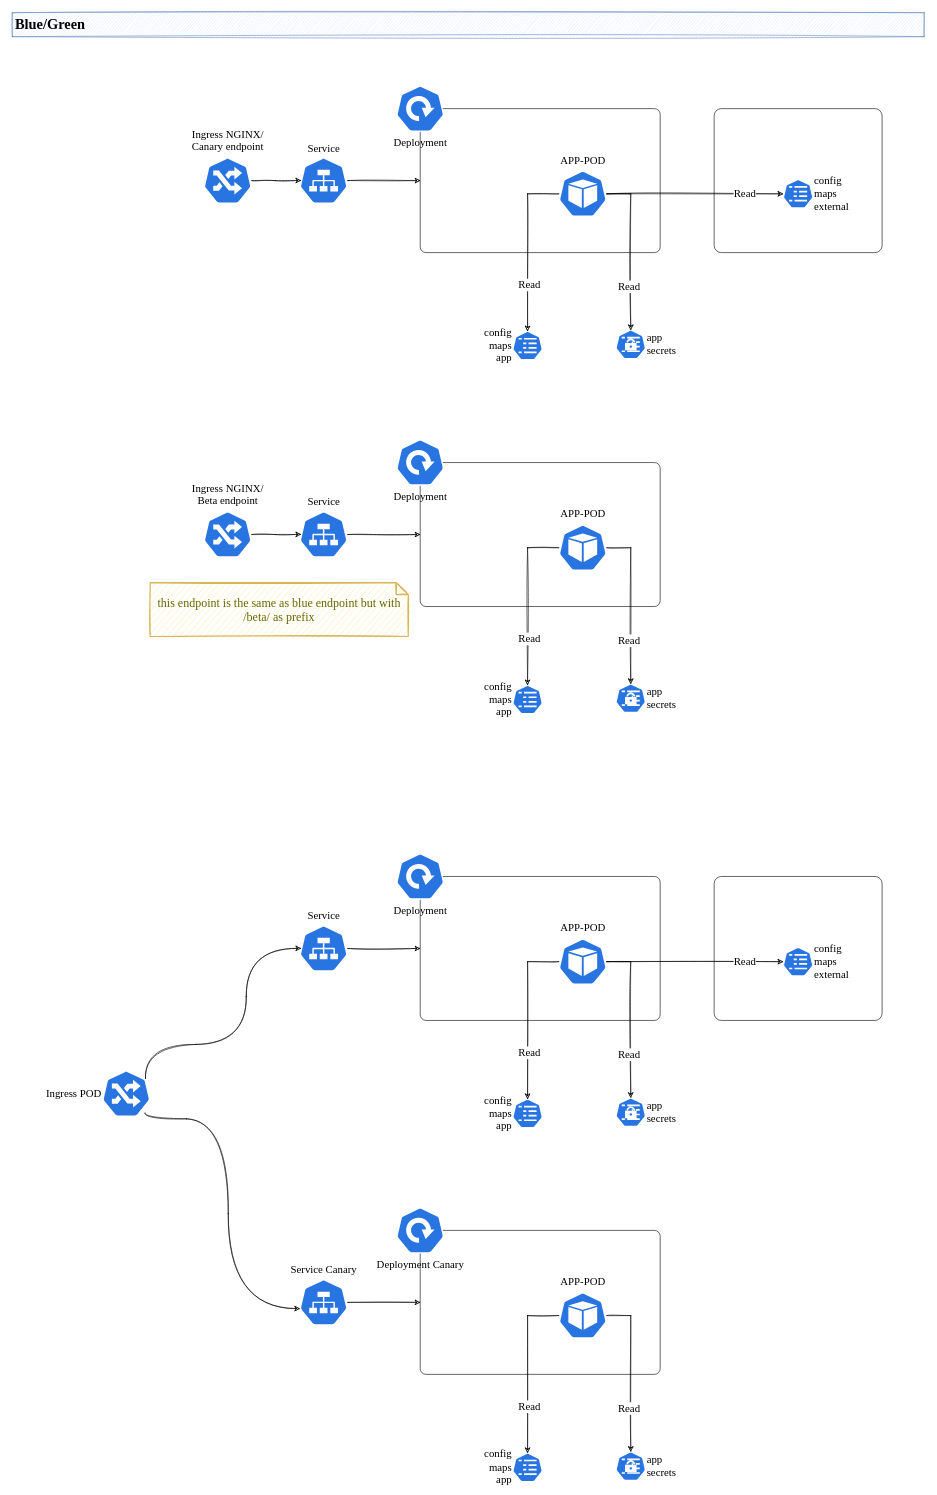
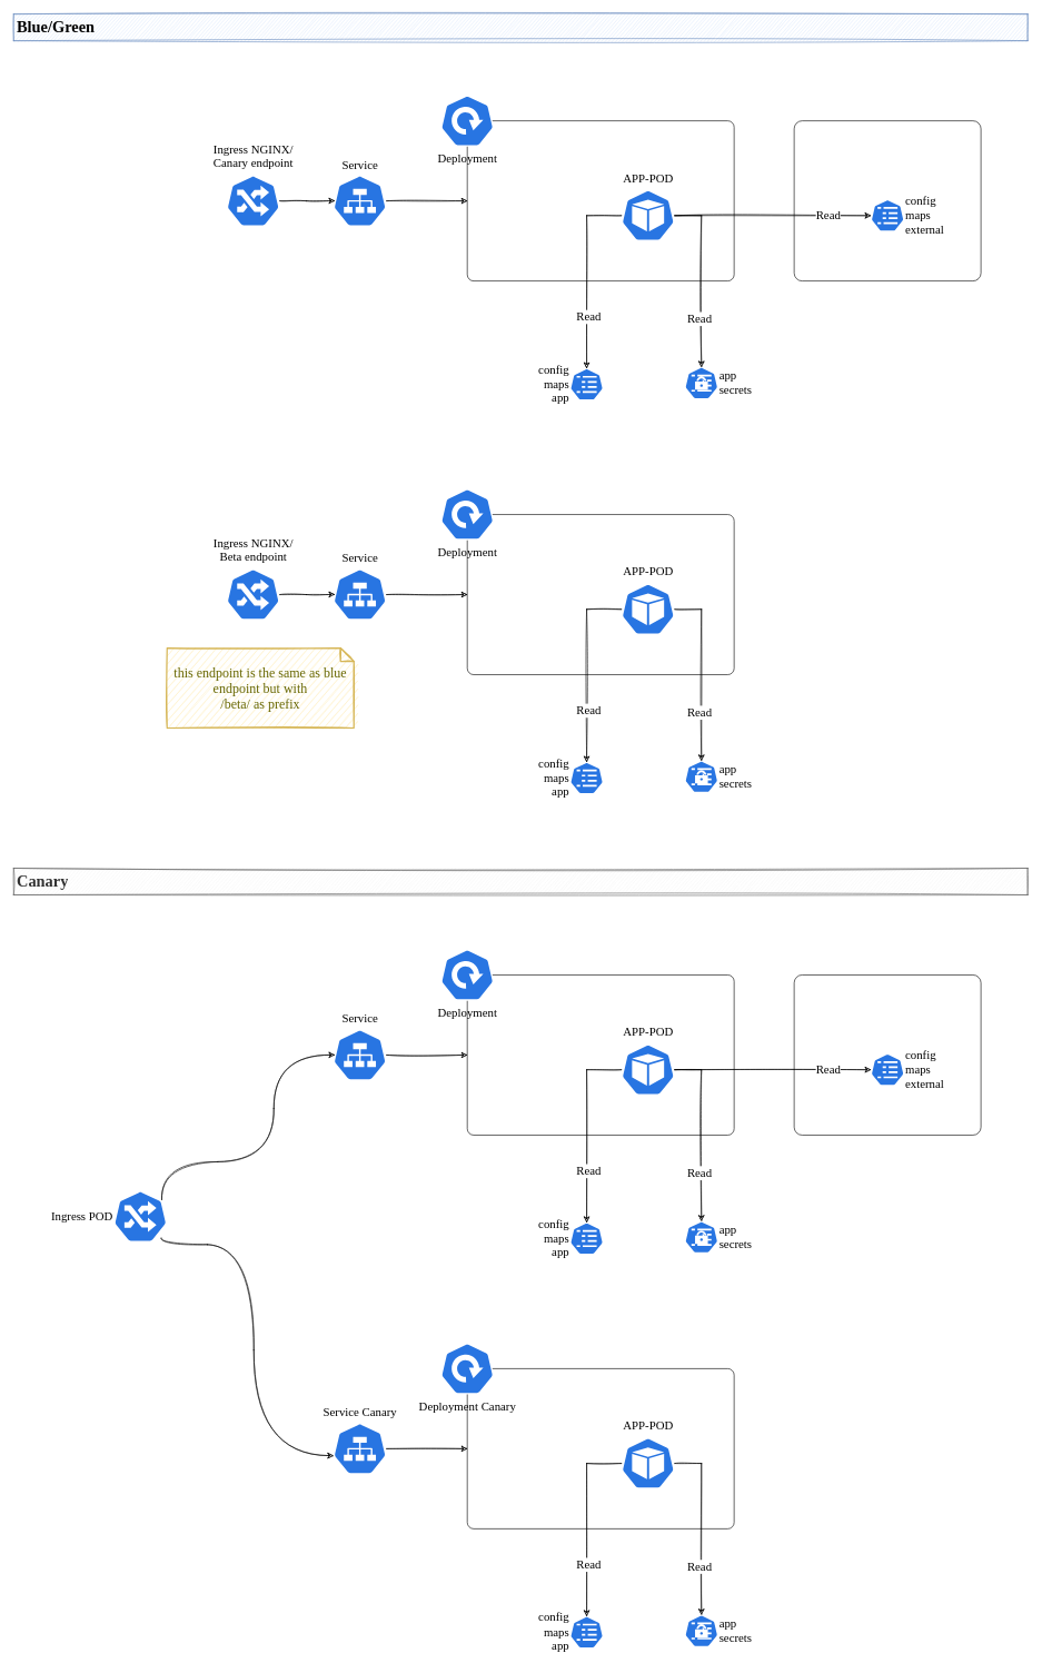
- <mxCell id="33" value="this endpoint is the same as blue endpoint but with&lt;br&gt;/beta/ as prefix" style="shape=note;strokeWidth=2;fontSize=20;size=20;whiteSpace=wrap;html=1;fillColor=#fff2cc;strokeColor=#d6b656;fontColor=#666600;sketch=1;fontFamily=Architects Daughter;fontSource=https%3A%2F%2Ffonts.googleapis.com%2Fcss%3Ffamily%3DArchitects%2BDaughter;" vertex="1" parent="1"><mxGeometry x="250" y="970" width="430" height="90" as="geometry" /></mxCell>
+ <mxCell id="33" value="this endpoint is the same as blue endpoint but with&lt;br&gt;/beta/ as prefix" style="shape=note;strokeWidth=2;fontSize=20;size=20;whiteSpace=wrap;html=1;fillColor=#fff2cc;strokeColor=#d6b656;fontColor=#666600;sketch=1;fontFamily=Architects Daughter;fontSource=https%3A%2F%2Ffonts.googleapis.com%2Fcss%3Ffamily%3DArchitects%2BDaughter;" vertex="1" parent="1"><mxGeometry x="250" y="970" width="280" height="120" as="geometry" /></mxCell>
+ <mxCell id="63" value="&lt;h1&gt;Canary&lt;/h1&gt;" style="text;html=1;strokeColor=#666666;fillColor=#f5f5f5;spacing=5;spacingTop=-20;whiteSpace=wrap;overflow=hidden;rounded=0;fontFamily=Architects Daughter;fontSource=https%3A%2F%2Ffonts.googleapis.com%2Fcss%3Ffamily%3DArchitects%2BDaughter;sketch=1;fontColor=#333333;" vertex="1" parent="1"><mxGeometry x="20" y="1300" width="1520" height="40" as="geometry" /></mxCell>
